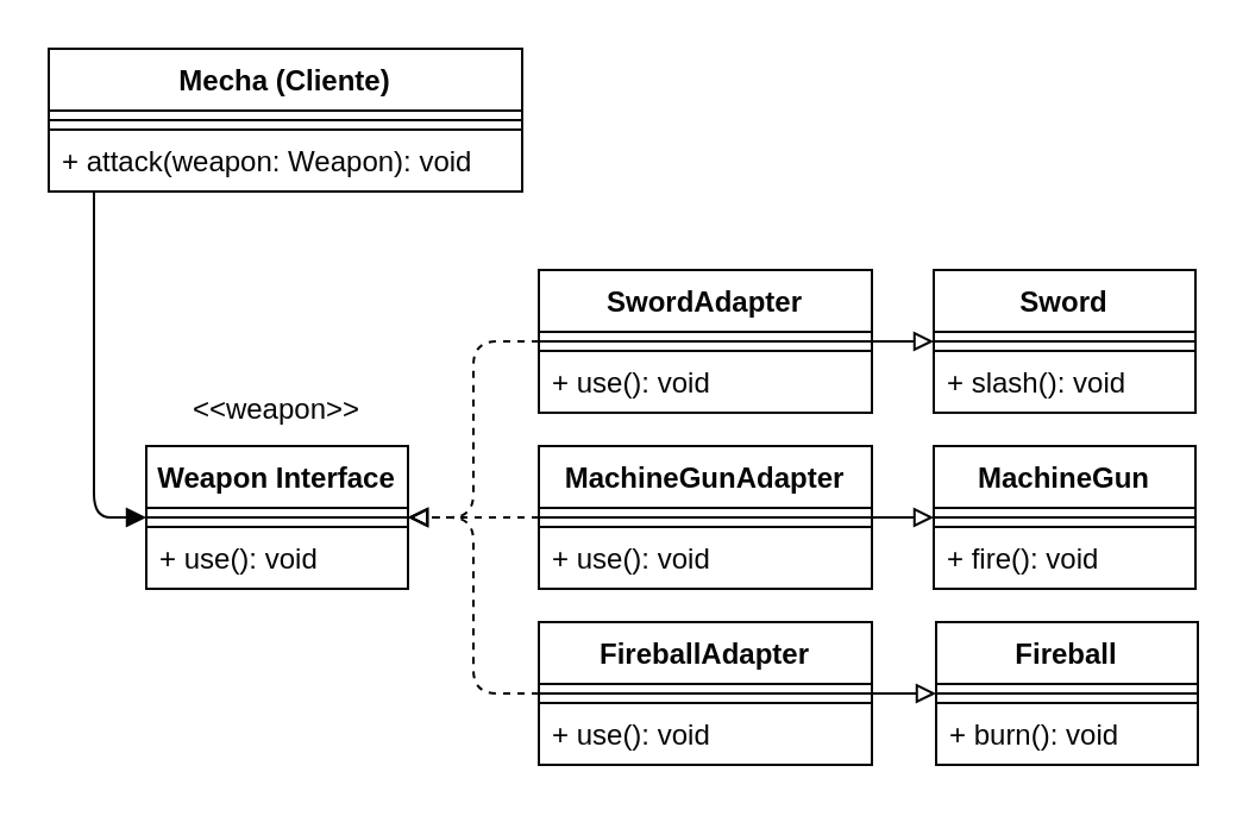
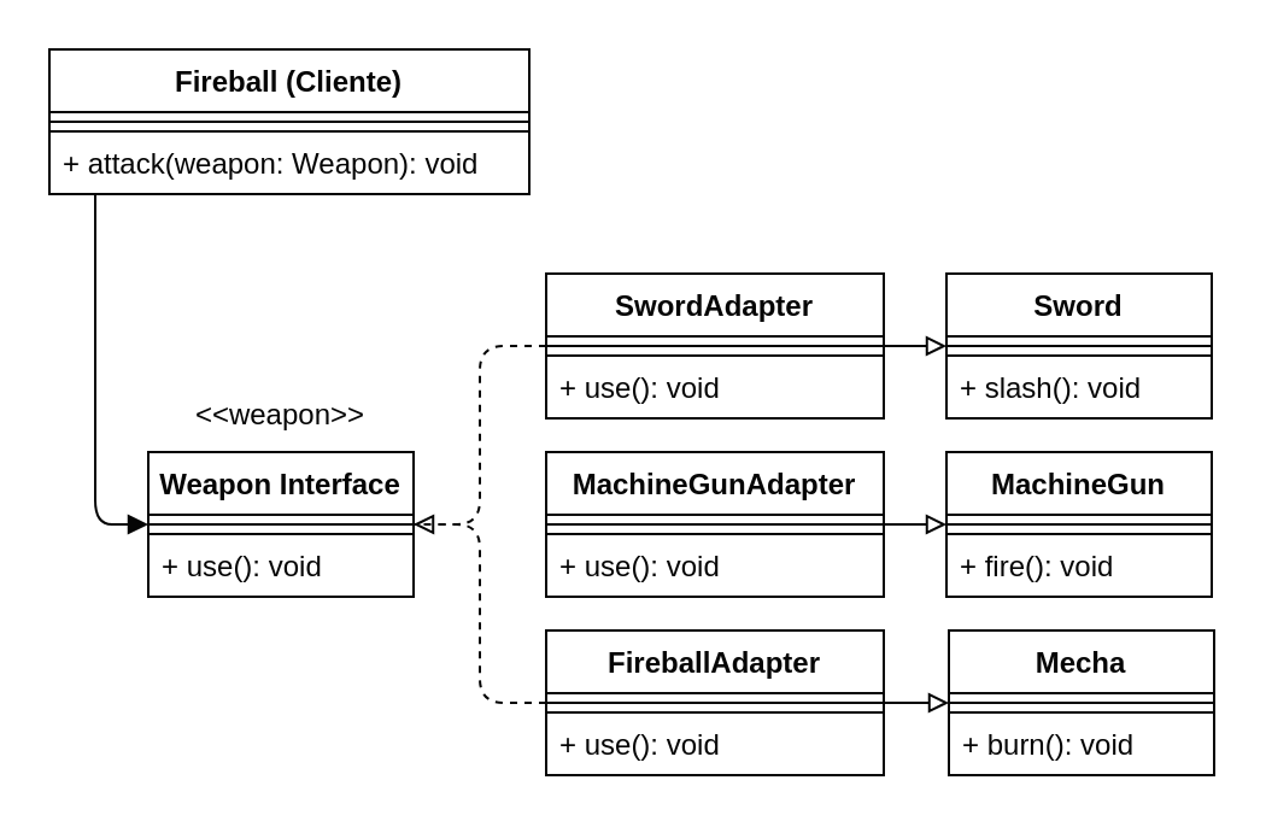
- <mxCell id="3" value="Mecha (Cliente)" style="swimlane;fontStyle=1;align=center;verticalAlign=top;childLayout=stackLayout;horizontal=1;startSize=26;horizontalStack=0;resizeParent=1;resizeParentMax=0;resizeLast=0;collapsible=1;marginBottom=0;fontColor=#050505;strokeColor=#050505;fillColor=none;" parent="1" vertex="1"><mxGeometry x="20" y="20" width="199" height="60" as="geometry" /></mxCell>
+ <mxCell id="3" value="Fireball (Cliente)" style="swimlane;fontStyle=1;align=center;verticalAlign=top;childLayout=stackLayout;horizontal=1;startSize=26;horizontalStack=0;resizeParent=1;resizeParentMax=0;resizeLast=0;collapsible=1;marginBottom=0;fontColor=#050505;strokeColor=#050505;fillColor=none;" parent="1" vertex="1"><mxGeometry x="20" y="20" width="199" height="60" as="geometry" /></mxCell>
- <mxCell id="6" style="edgeStyle=orthogonalEdgeStyle;rounded=1;html=1;entryX=1;entryY=0.5;entryDx=0;entryDy=0;fontColor=#050505;endArrow=block;endFill=0;strokeColor=#050505;dashed=1;" edge="1" parent="1" source="7" target="30"><mxGeometry relative="1" as="geometry" /></mxCell>
+ <mxCell id="6" style="edgeStyle=orthogonalEdgeStyle;rounded=1;html=1;entryX=1;entryY=0.5;entryDx=0;entryDy=0;fontColor=#050505;endArrow=none;endFill=0;strokeColor=#050505;dashed=1;" edge="1" parent="1" source="7" target="30"><mxGeometry relative="1" as="geometry" /></mxCell>
- <mxCell id="10" style="edgeStyle=orthogonalEdgeStyle;rounded=1;html=1;entryX=1;entryY=0.5;entryDx=0;entryDy=0;fontColor=#050505;endArrow=block;endFill=0;strokeColor=#050505;dashed=1;" edge="1" parent="1" source="11" target="30"><mxGeometry relative="1" as="geometry" /></mxCell>
- <mxCell id="24" value="Fireball" style="swimlane;fontStyle=1;align=center;verticalAlign=top;childLayout=stackLayout;horizontal=1;startSize=26;horizontalStack=0;resizeParent=1;resizeParentMax=0;resizeLast=0;collapsible=1;marginBottom=0;fontColor=#050505;strokeColor=#050505;fillColor=none;" parent="1" vertex="1"><mxGeometry x="393" y="261" width="110" height="60" as="geometry" /></mxCell>
+ <mxCell id="24" value="Mecha" style="swimlane;fontStyle=1;align=center;verticalAlign=top;childLayout=stackLayout;horizontal=1;startSize=26;horizontalStack=0;resizeParent=1;resizeParentMax=0;resizeLast=0;collapsible=1;marginBottom=0;fontColor=#050505;strokeColor=#050505;fillColor=none;" parent="1" vertex="1"><mxGeometry x="393" y="261" width="110" height="60" as="geometry" /></mxCell>
